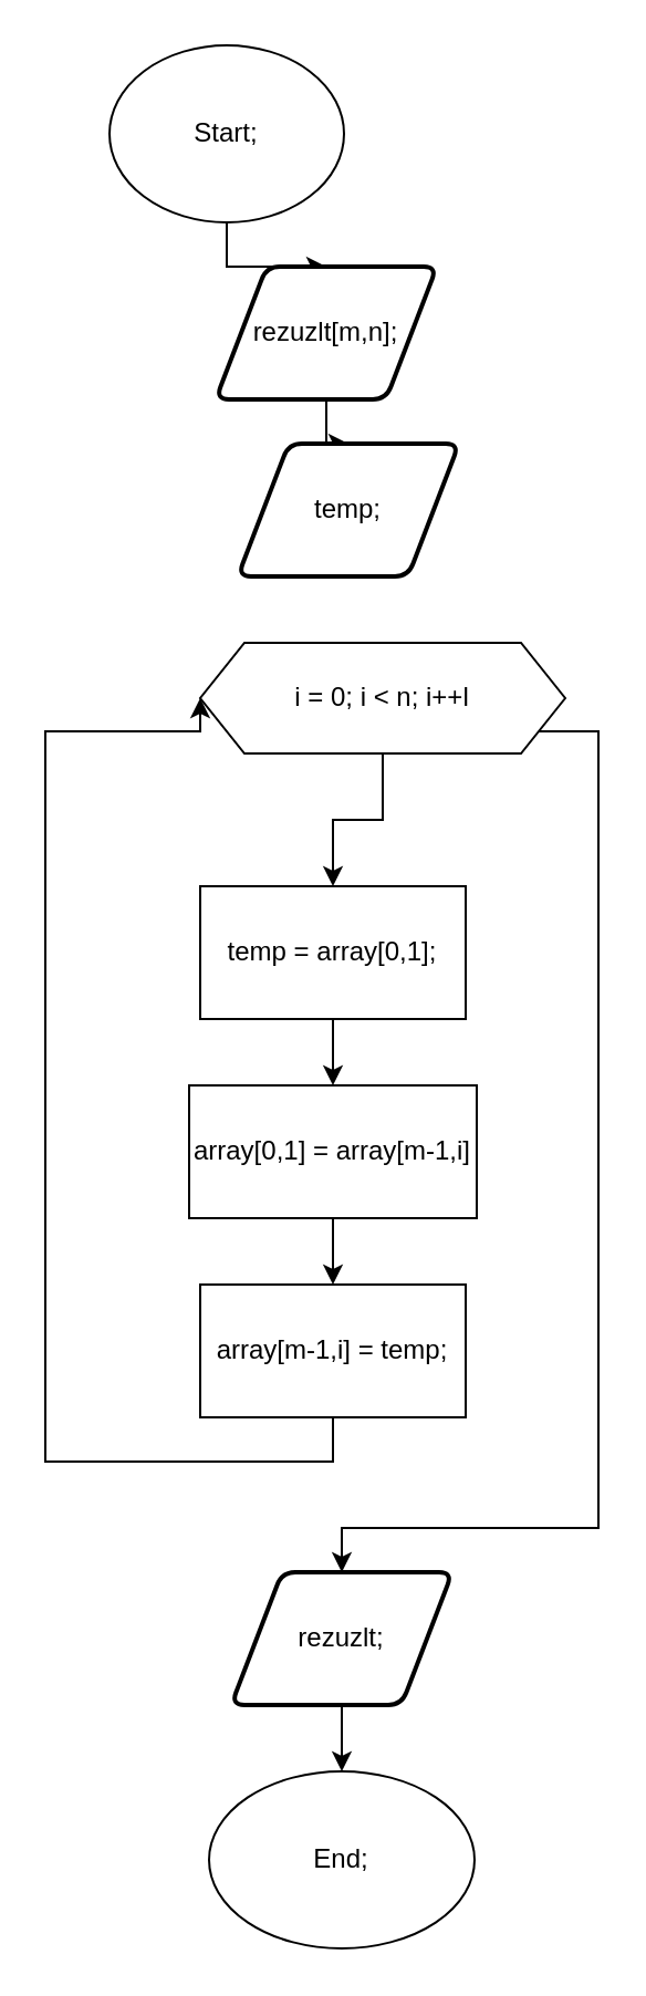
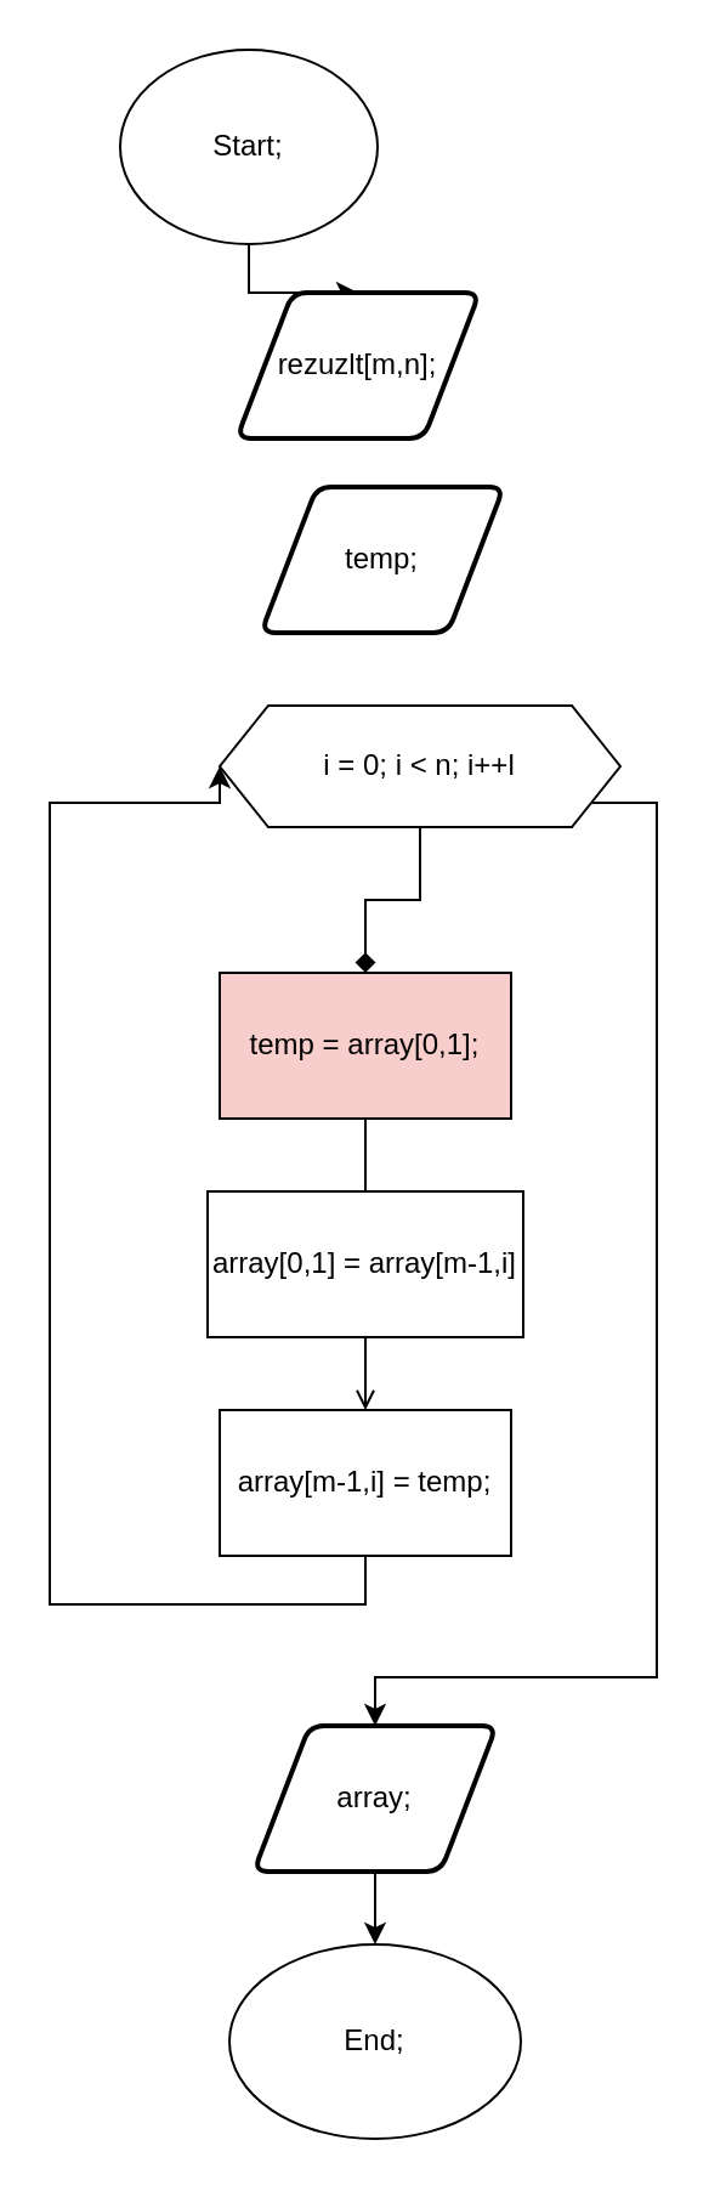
- <mxCell id="4" value="" style="edgeStyle=orthogonalEdgeStyle;rounded=0;orthogonalLoop=1;jettySize=auto;html=1;" edge="1" parent="1" source="5" target="6"><mxGeometry relative="1" as="geometry" /></mxCell>
- <mxCell id="7" value="" style="edgeStyle=orthogonalEdgeStyle;rounded=0;orthogonalLoop=1;jettySize=auto;html=1;" edge="1" parent="1" source="9" target="11"><mxGeometry relative="1" as="geometry" /></mxCell>
+ <mxCell id="7" value="" style="edgeStyle=orthogonalEdgeStyle;rounded=0;orthogonalLoop=1;jettySize=auto;html=1;endArrow=diamond;" edge="1" parent="1" source="9" target="11"><mxGeometry relative="1" as="geometry" /></mxCell>
- <mxCell id="11" value="temp = array[0,1];" style="rounded=0;whiteSpace=wrap;html=1;" vertex="1" parent="1"><mxGeometry x="90" y="400" width="120" height="60" as="geometry" /></mxCell>
+ <mxCell id="11" value="temp = array[0,1];" style="rounded=0;whiteSpace=wrap;html=1;fillColor=#f8cecc;" vertex="1" parent="1"><mxGeometry x="90" y="400" width="120" height="60" as="geometry" /></mxCell>
- <mxCell id="10" value="" style="edgeStyle=orthogonalEdgeStyle;rounded=0;orthogonalLoop=1;jettySize=auto;html=1;" edge="1" parent="1" source="11" target="13"><mxGeometry relative="1" as="geometry" /></mxCell>
+ <mxCell id="10" value="" style="edgeStyle=orthogonalEdgeStyle;rounded=0;orthogonalLoop=1;jettySize=auto;html=1;endArrow=none;" edge="1" parent="1" source="11" target="13"><mxGeometry relative="1" as="geometry" /></mxCell>
- <mxCell id="12" value="" style="edgeStyle=orthogonalEdgeStyle;rounded=0;orthogonalLoop=1;jettySize=auto;html=1;" edge="1" parent="1" source="13" target="15"><mxGeometry relative="1" as="geometry" /></mxCell>
+ <mxCell id="12" value="" style="edgeStyle=orthogonalEdgeStyle;rounded=0;orthogonalLoop=1;jettySize=auto;html=1;endArrow=open;" edge="1" parent="1" source="13" target="15"><mxGeometry relative="1" as="geometry" /></mxCell>
- <mxCell id="17" value="rezuzlt;" style="shape=parallelogram;html=1;strokeWidth=2;perimeter=parallelogramPerimeter;whiteSpace=wrap;rounded=1;arcSize=12;size=0.23;" vertex="1" parent="1"><mxGeometry x="104" y="710" width="100" height="60" as="geometry" /></mxCell>
+ <mxCell id="17" value="array;" style="shape=parallelogram;html=1;strokeWidth=2;perimeter=parallelogramPerimeter;whiteSpace=wrap;rounded=1;arcSize=12;size=0.23;" vertex="1" parent="1"><mxGeometry x="104" y="710" width="100" height="60" as="geometry" /></mxCell>
